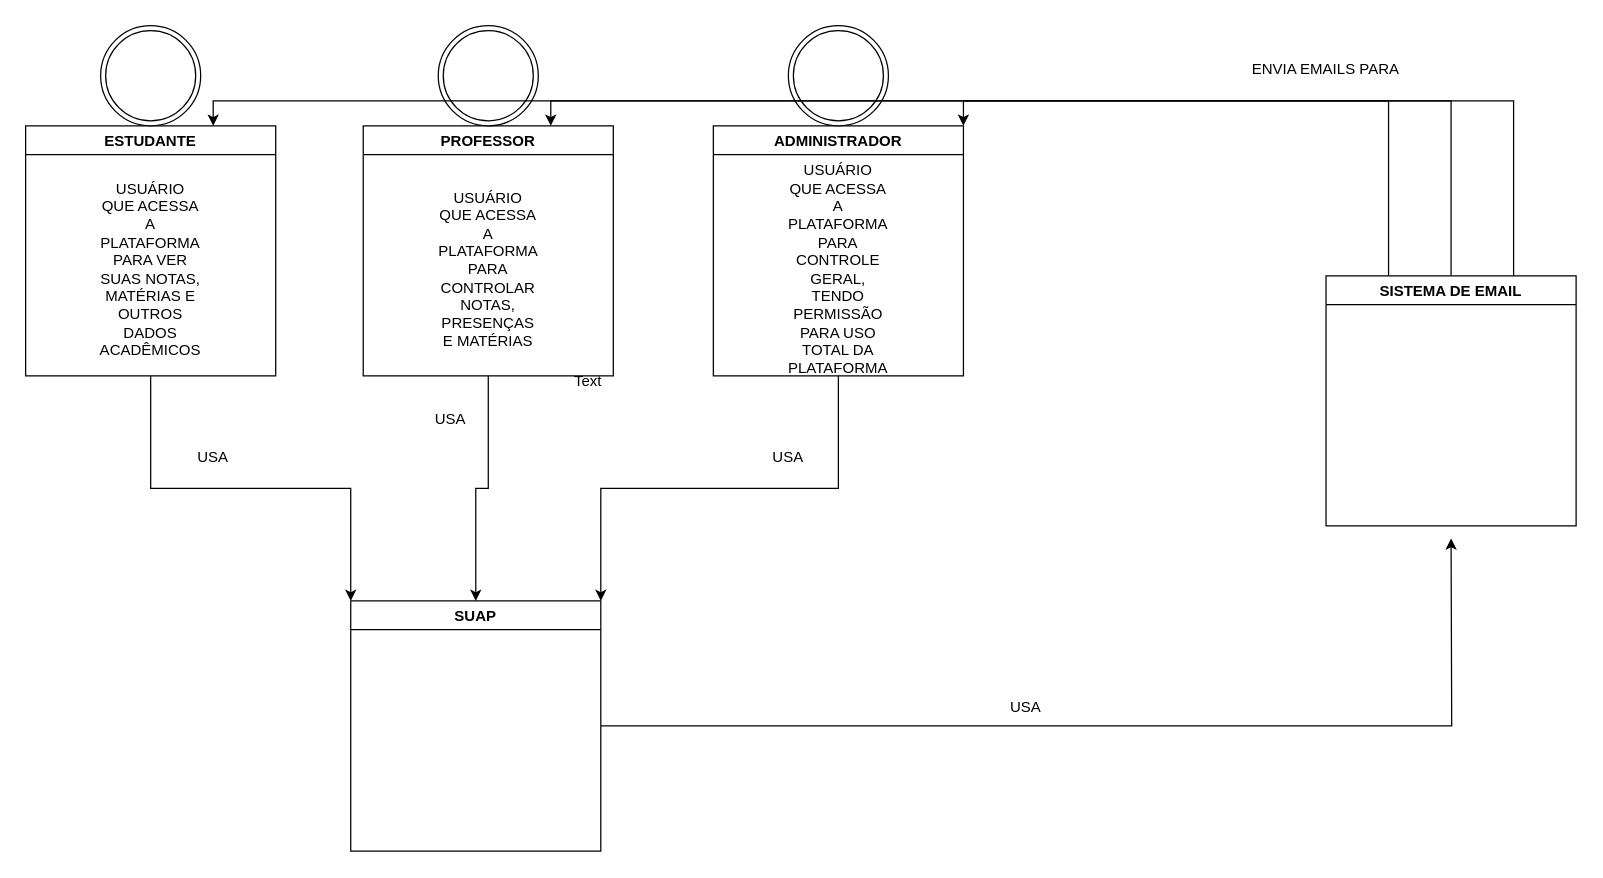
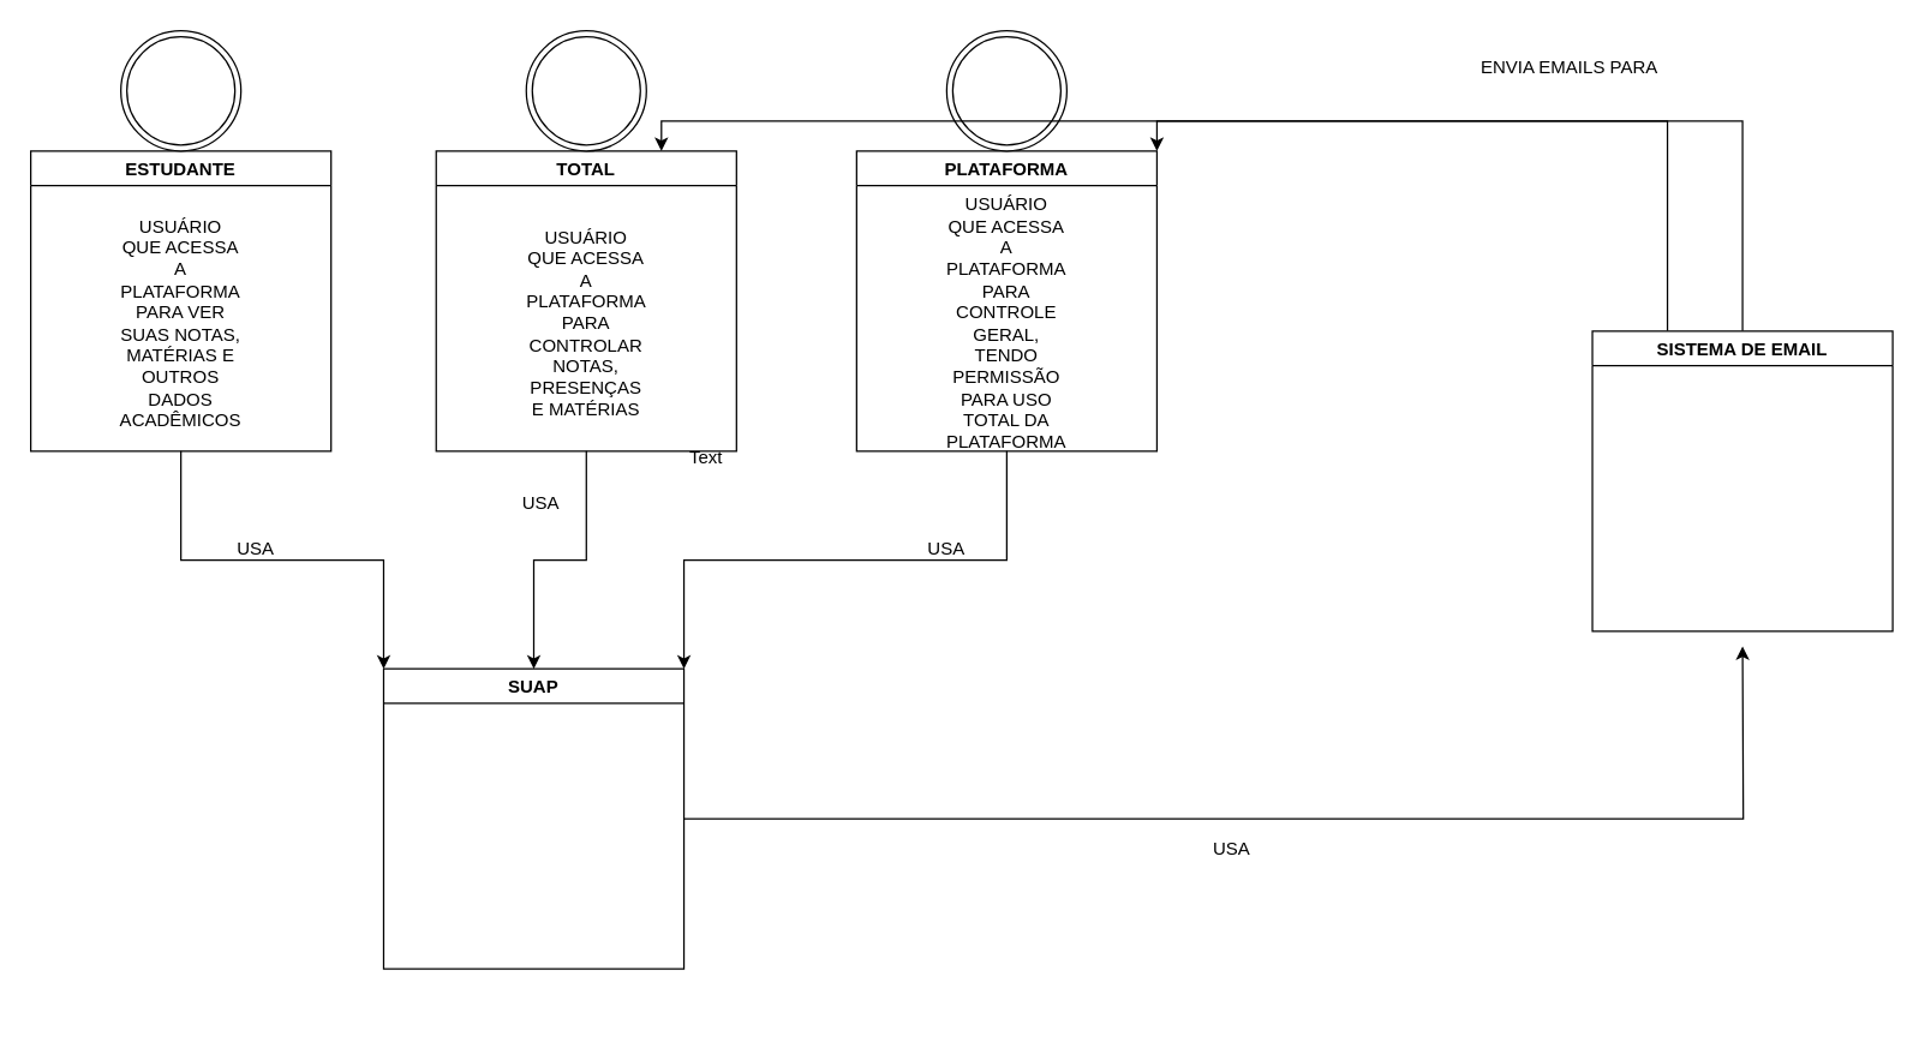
- <mxCell id="25" value="ENVIA EMAILS PARA" style="text;html=1;strokeColor=none;fillColor=none;align=center;verticalAlign=middle;whiteSpace=wrap;rounded=0;" parent="1" vertex="1"><mxGeometry x="980" width="160" height="30" as="geometry" y="40" /></mxCell>
+ <mxCell id="25" value="ENVIA EMAILS PARA" style="text;html=1;strokeColor=none;fillColor=none;align=center;verticalAlign=middle;whiteSpace=wrap;rounded=0;" parent="1" vertex="1"><mxGeometry x="965" y="30" width="160" height="30" as="geometry" /></mxCell>
- <mxCell id="20" style="edgeStyle=orthogonalEdgeStyle;rounded=0;orthogonalLoop=1;jettySize=auto;html=1;exitX=0.75;exitY=0;exitDx=0;exitDy=0;entryX=0.75;entryY=0;entryDx=0;entryDy=0;" parent="1" source="22" target="5" edge="1"><mxGeometry relative="1" as="geometry" /></mxCell>
- <mxCell id="9" value="PROFESSOR" style="swimlane;startSize=23;" parent="1" vertex="1"><mxGeometry x="290" y="100" width="200" height="200" as="geometry" /></mxCell>
+ <mxCell id="9" value="TOTAL" style="swimlane;startSize=23;" parent="1" vertex="1"><mxGeometry x="290" y="100" width="200" height="200" as="geometry" /></mxCell>
- <mxCell id="13" value="ADMINISTRADOR" style="swimlane;startSize=23;" parent="1" vertex="1"><mxGeometry x="570" y="100" width="200" height="200" as="geometry" /></mxCell>
+ <mxCell id="13" value="PLATAFORMA" style="swimlane;startSize=23;" parent="1" vertex="1"><mxGeometry x="570" y="100" width="200" height="200" as="geometry" /></mxCell>
- <mxCell id="3" value="SUAP" style="swimlane;" parent="1" vertex="1"><mxGeometry x="280" y="480" width="200" height="200" as="geometry" /></mxCell>
+ <mxCell id="3" value="SUAP" style="swimlane;" parent="1" vertex="1"><mxGeometry x="255" y="445" width="200" height="200" as="geometry" /></mxCell>
